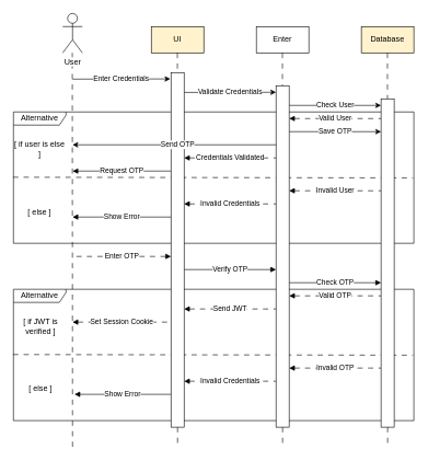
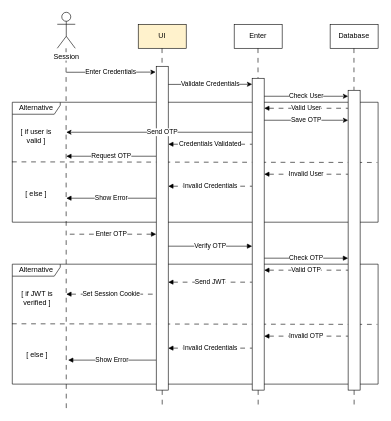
- <mxCell id="10" value="Database" style="rounded=0;whiteSpace=wrap;html=1;fillColor=#fff2cc;" vertex="1" parent="1"><mxGeometry x="550" y="40" width="80" height="40" as="geometry" /></mxCell>
+ <mxCell id="10" value="Database" style="rounded=0;whiteSpace=wrap;html=1;" vertex="1" parent="1"><mxGeometry x="550" y="40" width="80" height="40" as="geometry" /></mxCell>
- <mxCell id="7" value="&lt;span style=&quot;background-color: light-dark(#ffffff, var(--ge-dark-color, #121212));&quot;&gt;User&lt;/span&gt;" style="shape=umlActor;verticalLabelPosition=bottom;verticalAlign=top;html=1;outlineConnect=0;" vertex="1" parent="1"><mxGeometry x="95" y="20" width="30" height="60" as="geometry" /></mxCell>
+ <mxCell id="7" value="&lt;span style=&quot;background-color: light-dark(#ffffff, var(--ge-dark-color, #121212));&quot;&gt;Session&lt;/span&gt;" style="shape=umlActor;verticalLabelPosition=bottom;verticalAlign=top;html=1;outlineConnect=0;" vertex="1" parent="1"><mxGeometry x="95" y="20" width="30" height="60" as="geometry" /></mxCell>
- <mxCell id="25" value="[ if user is else ]" style="text;html=1;align=center;verticalAlign=middle;whiteSpace=wrap;rounded=0;" vertex="1" parent="23"><mxGeometry y="19.05" width="80" height="76.19" as="geometry" /></mxCell>
+ <mxCell id="25" value="[ if user is valid ]" style="text;html=1;align=center;verticalAlign=middle;whiteSpace=wrap;rounded=0;" vertex="1" parent="23"><mxGeometry y="19.05" width="80" height="76.19" as="geometry" /></mxCell>
